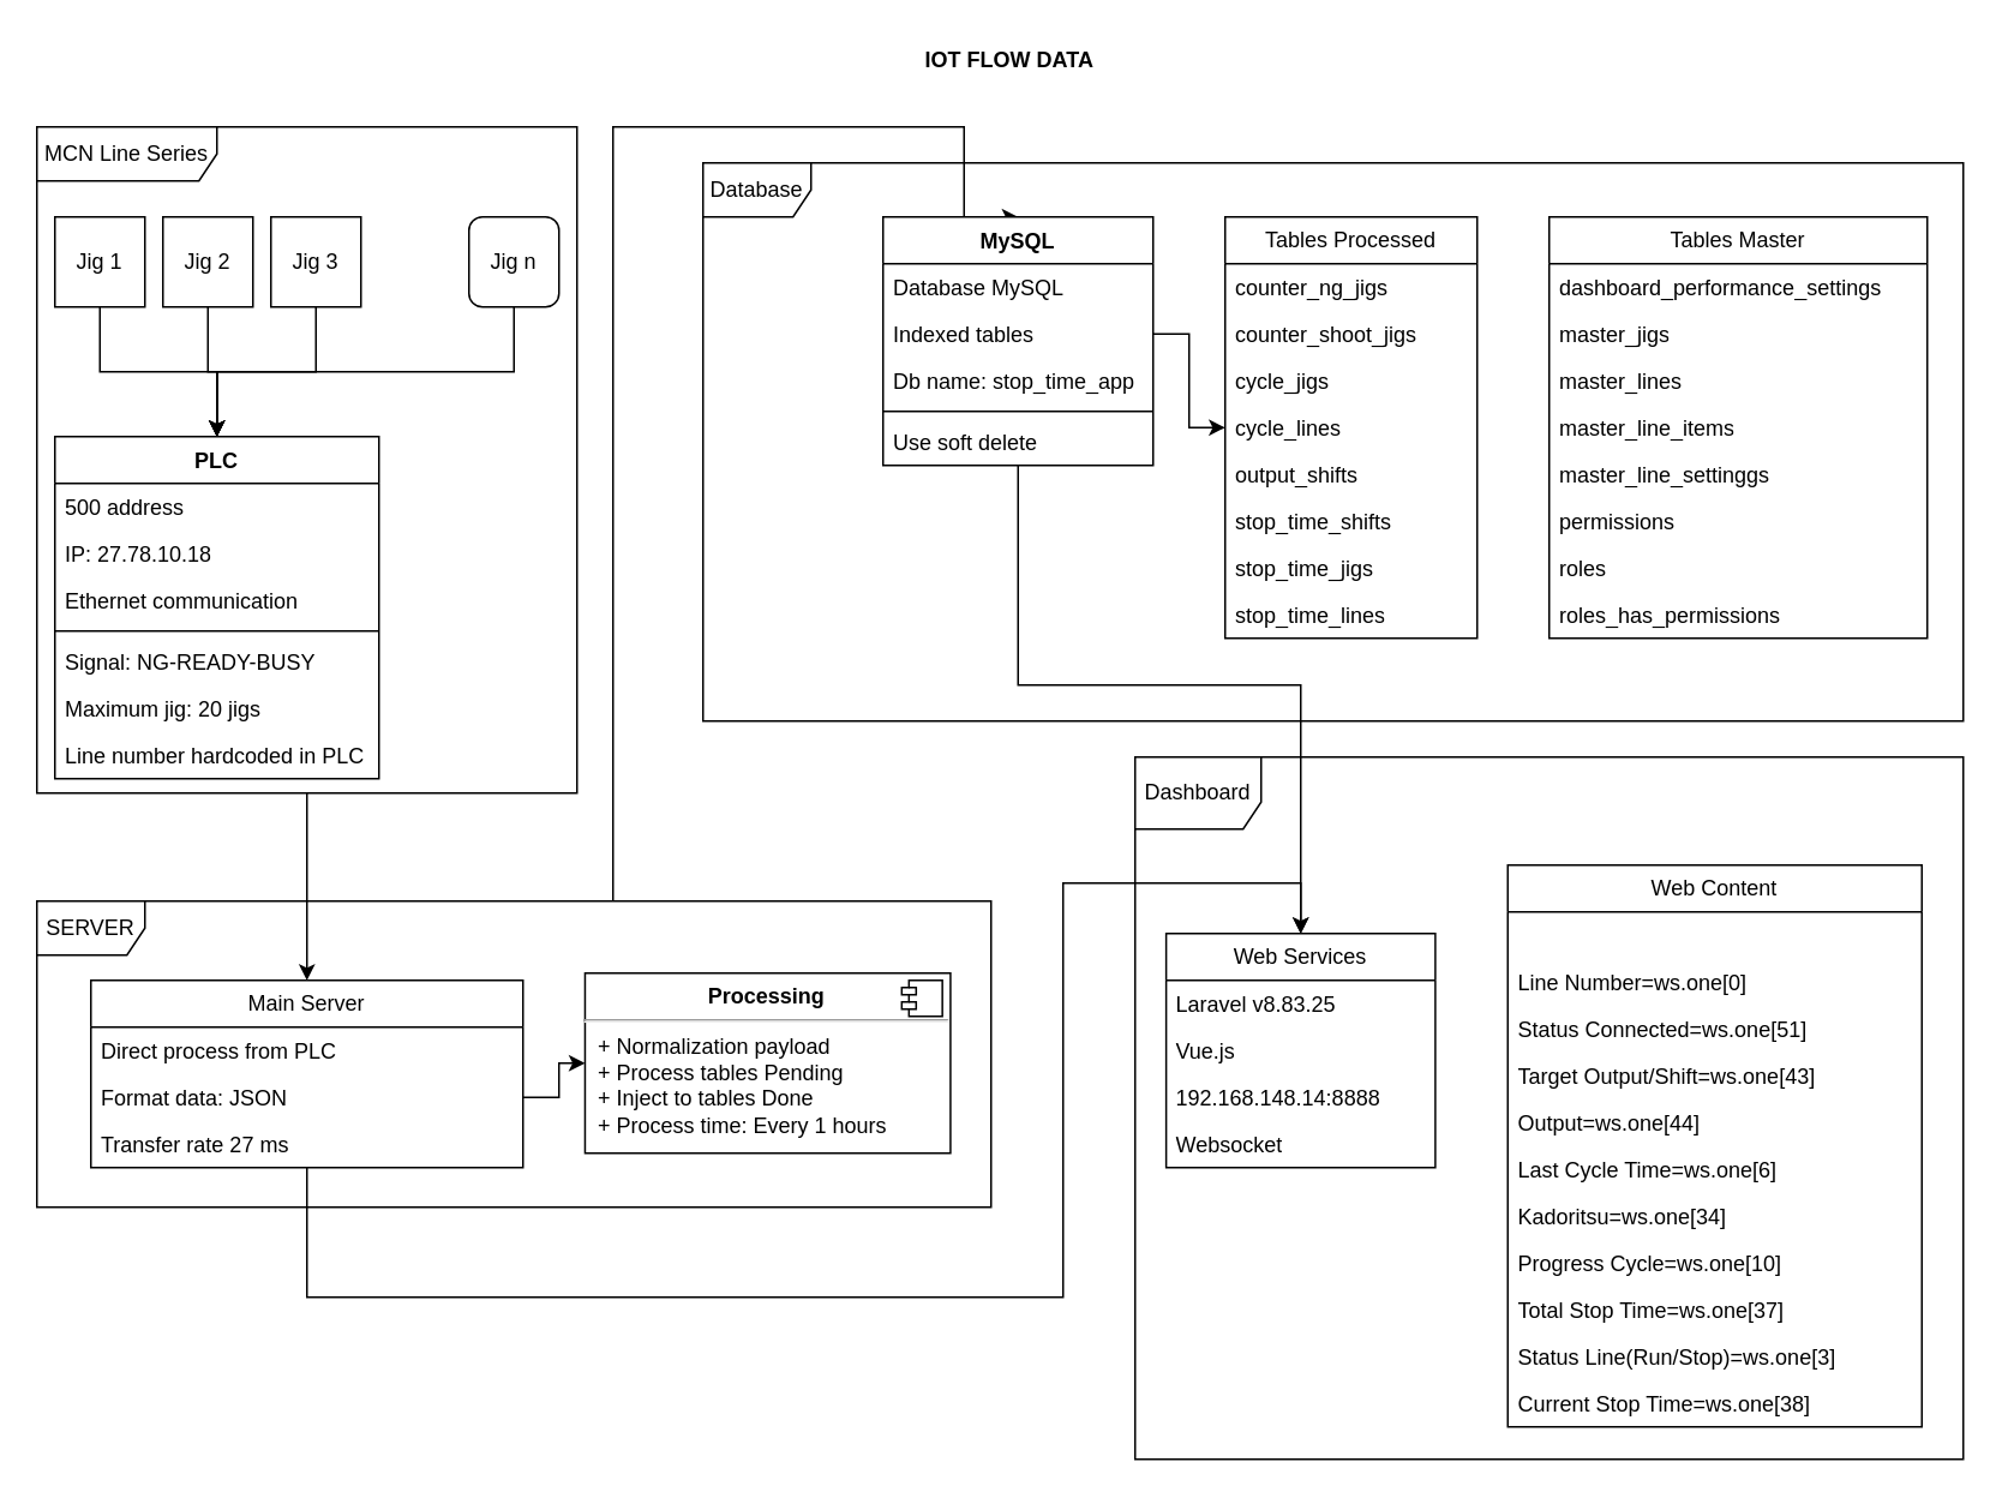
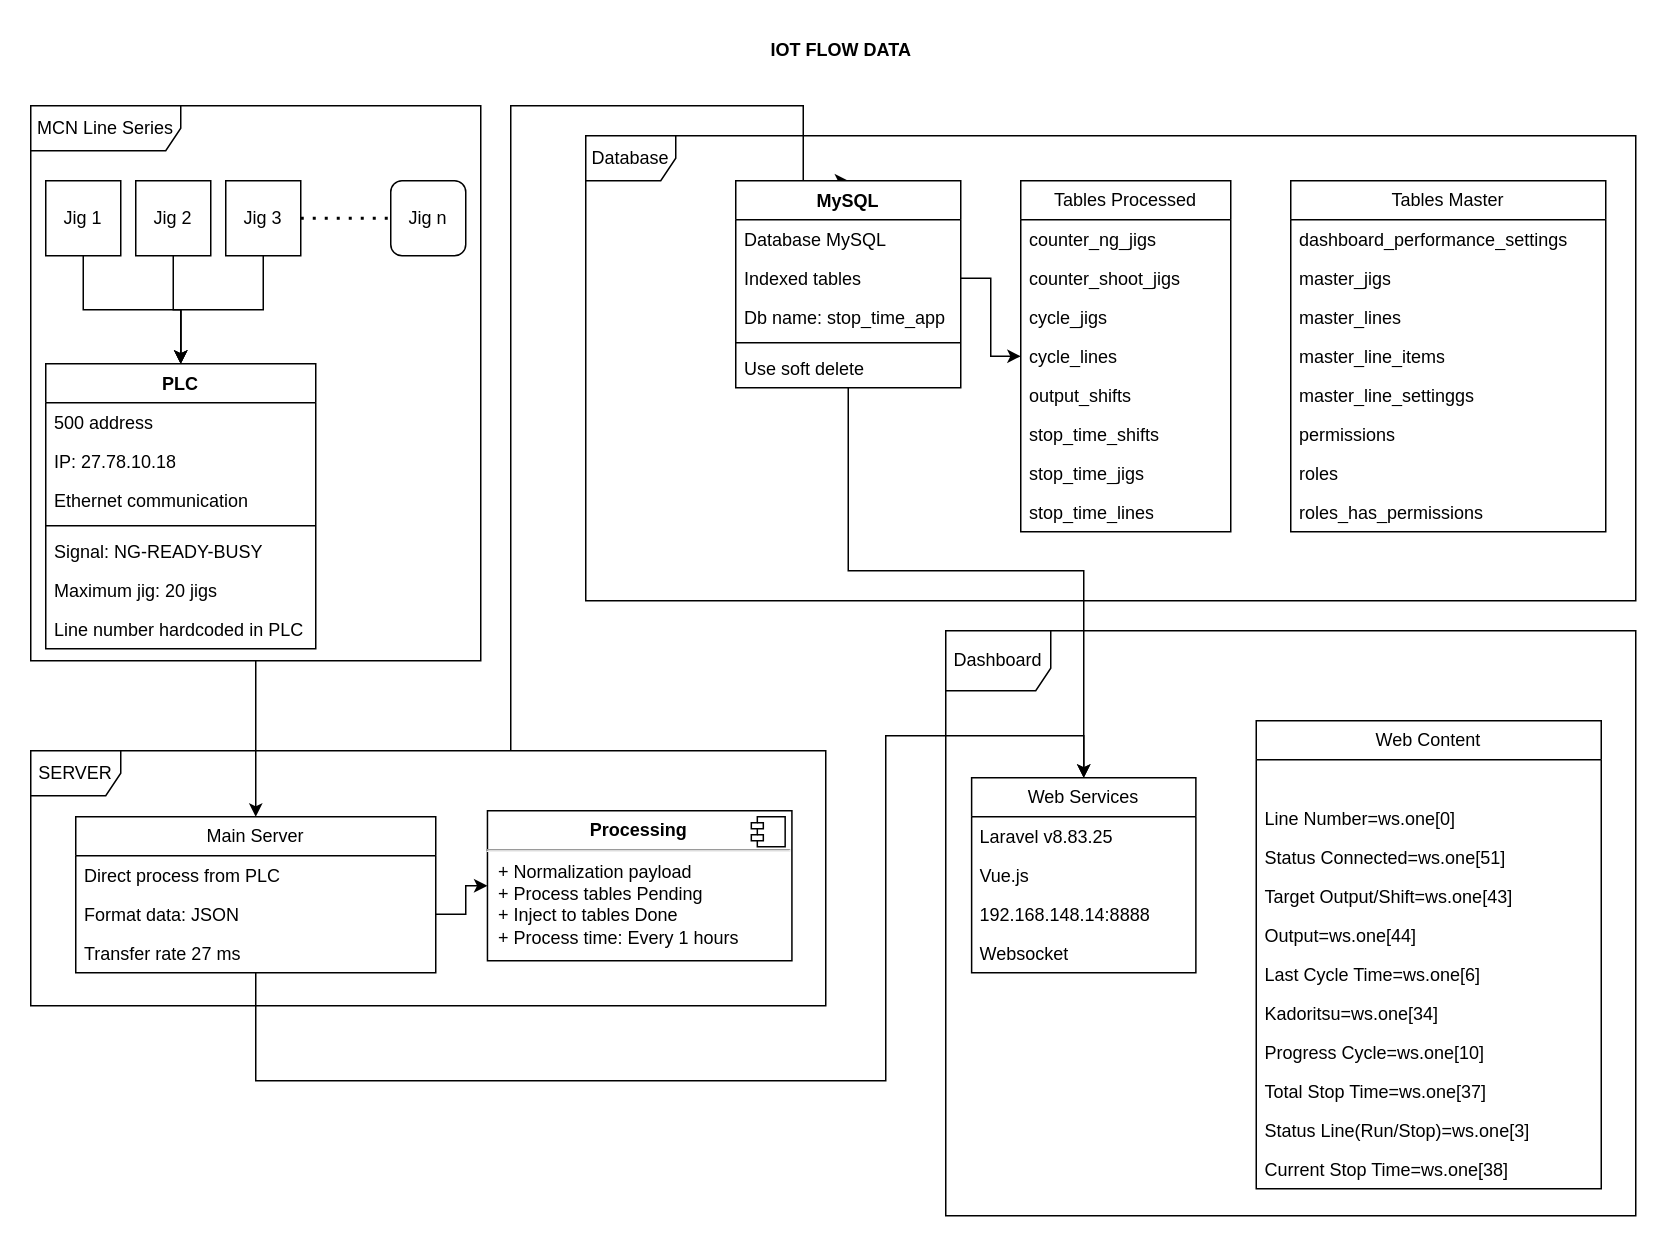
+ <mxCell id="11" value="" style="endArrow=none;dashed=1;html=1;dashPattern=1 3;strokeWidth=2;rounded=0;exitX=1;exitY=0.5;exitDx=0;exitDy=0;entryX=0;entryY=0.5;entryDx=0;entryDy=0;" parent="5" source="9" target="10" edge="1"><mxGeometry width="50" height="50" relative="1" as="geometry"><mxPoint x="490" y="50" as="sourcePoint" /><mxPoint x="540" as="targetPoint" /></mxGeometry></mxCell>
- <mxCell id="23" style="edgeStyle=orthogonalEdgeStyle;rounded=0;orthogonalLoop=1;jettySize=auto;html=1;exitX=0.5;exitY=1;exitDx=0;exitDy=0;entryX=0.5;entryY=0;entryDx=0;entryDy=0;" edge="1" parent="5" source="10" target="12"><mxGeometry relative="1" as="geometry" /></mxCell>
